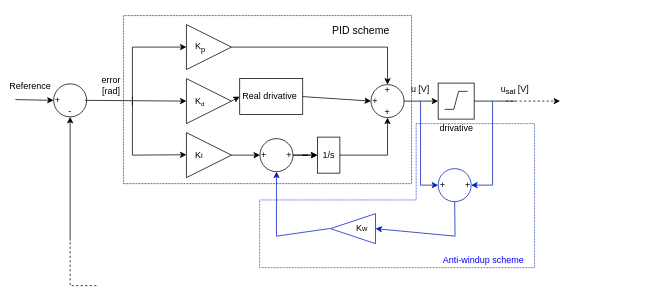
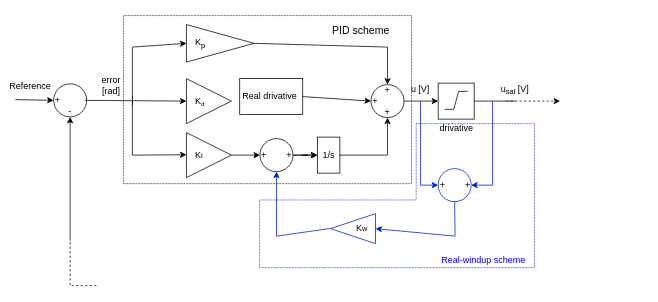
- <mxCell id="2" value="&amp;nbsp; &amp;nbsp;K&lt;sub&gt;p&lt;/sub&gt;" style="triangle;whiteSpace=wrap;html=1;rounded=0;shadow=0;fillColor=none;gradientColor=#ffffff;align=left;" vertex="1" parent="1"><mxGeometry x="248" y="32" width="60" height="60" as="geometry" /></mxCell>
+ <mxCell id="2" value="&amp;nbsp; &amp;nbsp;K&lt;sub&gt;p&lt;/sub&gt;" style="triangle;whiteSpace=wrap;html=1;rounded=0;shadow=0;fillColor=none;gradientColor=#ffffff;align=left;" vertex="1" parent="1"><mxGeometry x="248" y="32" width="90" height="50" as="geometry" /></mxCell>
- <mxCell id="6" value="" style="endArrow=classic;html=1;exitX=1;exitY=0.5;exitDx=0;exitDy=0;entryX=0;entryY=0.5;entryDx=0;entryDy=0;" edge="1" parent="1" source="3" target="5"><mxGeometry width="50" height="50" relative="1" as="geometry"><mxPoint x="392" y="166" as="sourcePoint" /><mxPoint x="442" y="116" as="targetPoint" /></mxGeometry></mxCell>
- <mxCell id="42" value="&lt;span style=&quot;color: rgb(0 , 0 , 255)&quot;&gt;Anti-windup scheme&lt;/span&gt;" style="text;html=1;strokeColor=none;fillColor=none;align=center;verticalAlign=middle;whiteSpace=wrap;rounded=0;shadow=0;dashed=1;dashPattern=1 1;fontColor=#000000;" vertex="1" parent="1"><mxGeometry x="578" y="336" width="132" height="20" as="geometry" /></mxCell>
+ <mxCell id="42" value="&lt;span style=&quot;color: rgb(0 , 0 , 255)&quot;&gt;Real-windup scheme&lt;/span&gt;" style="text;html=1;strokeColor=none;fillColor=none;align=center;verticalAlign=middle;whiteSpace=wrap;rounded=0;shadow=0;dashed=1;dashPattern=1 1;fontColor=#000000;" vertex="1" parent="1"><mxGeometry x="578" y="336" width="132" height="20" as="geometry" /></mxCell>
